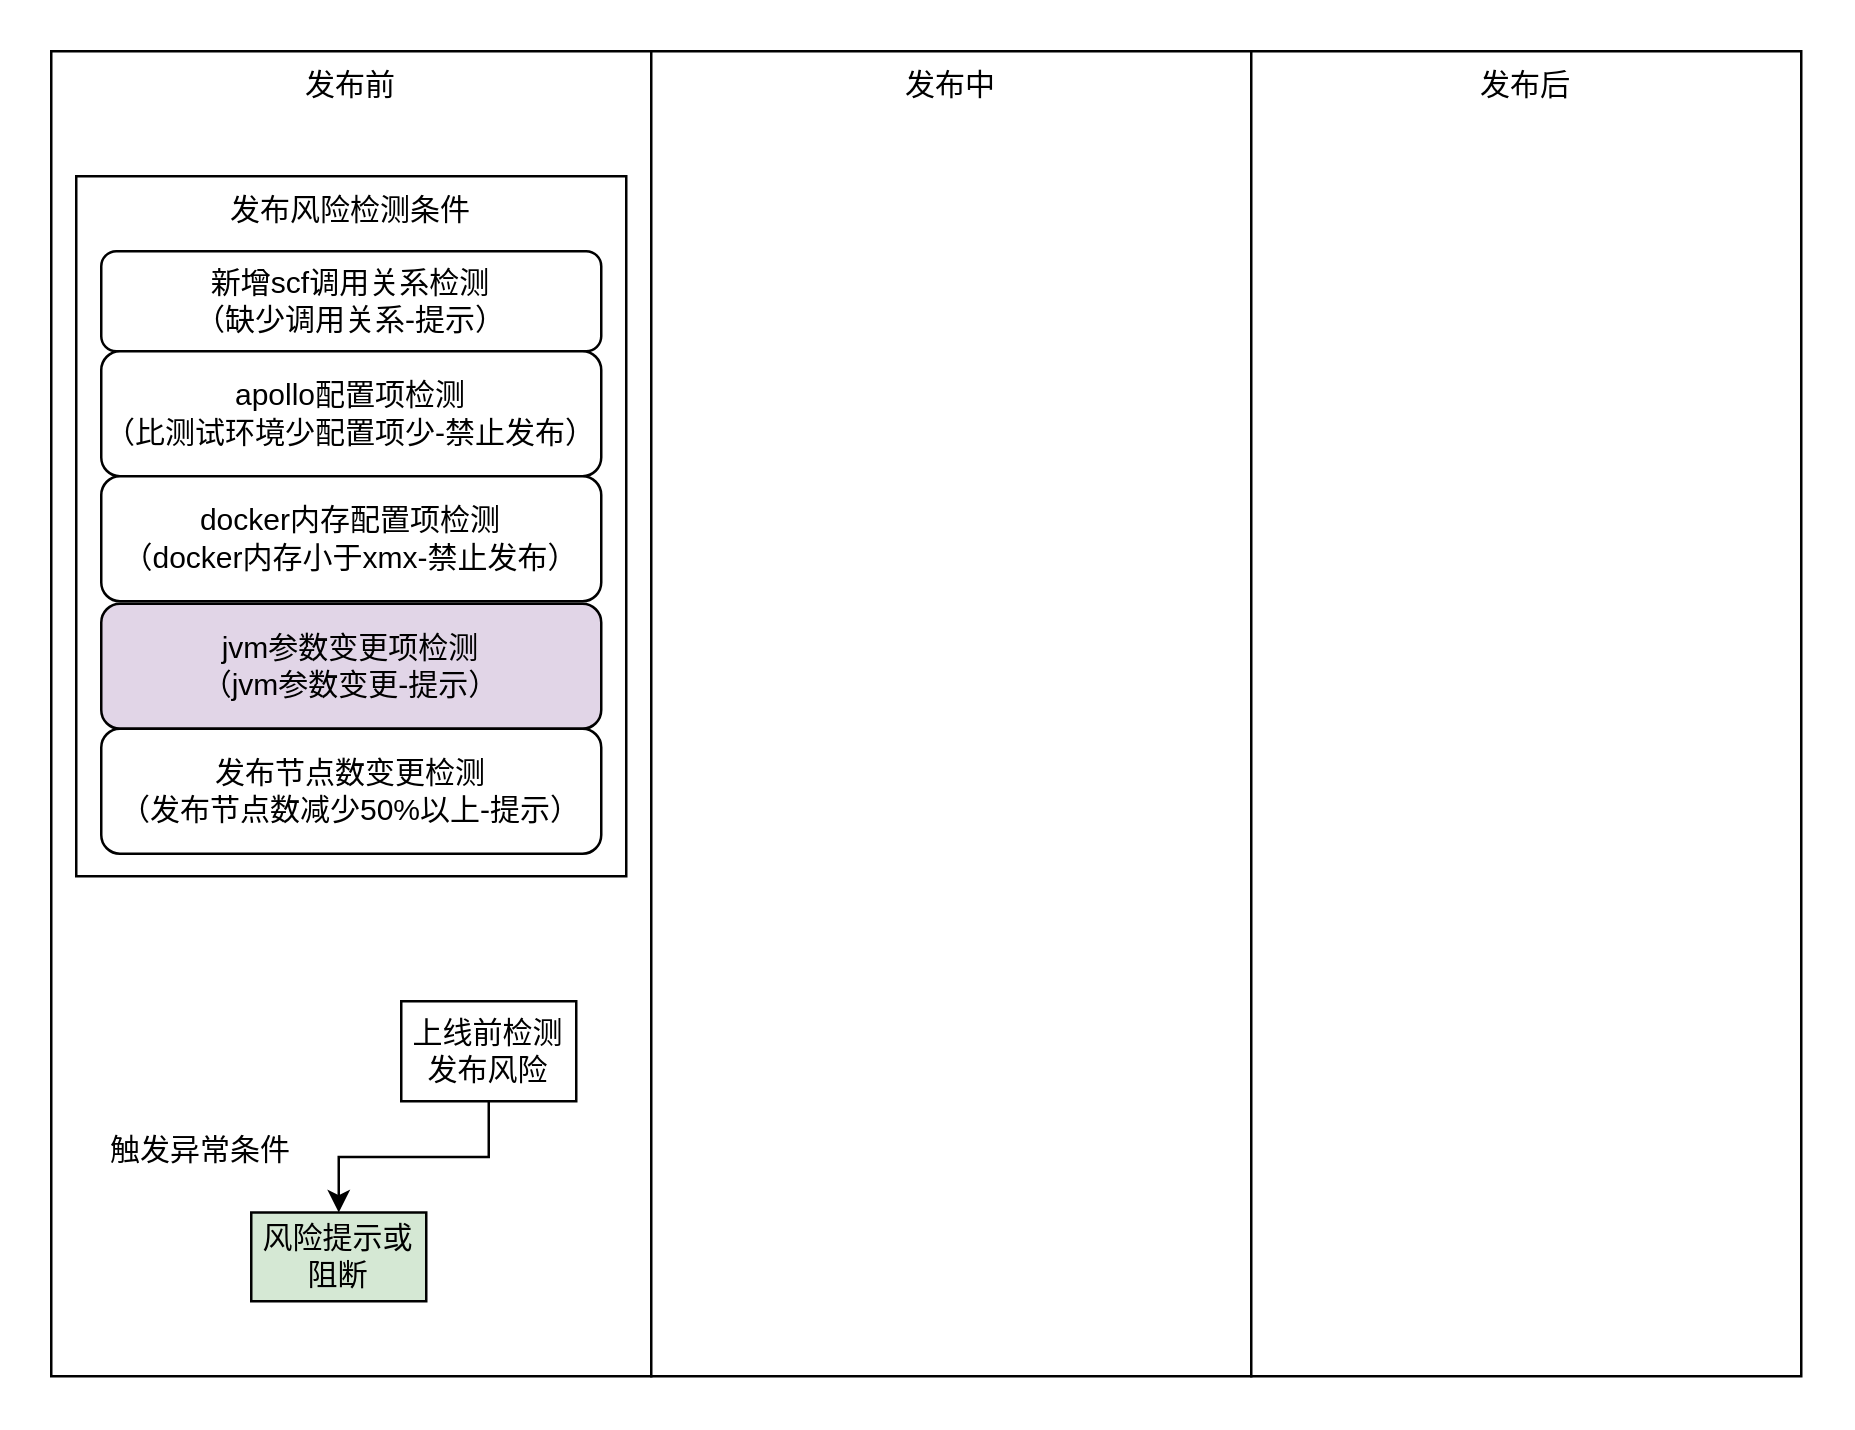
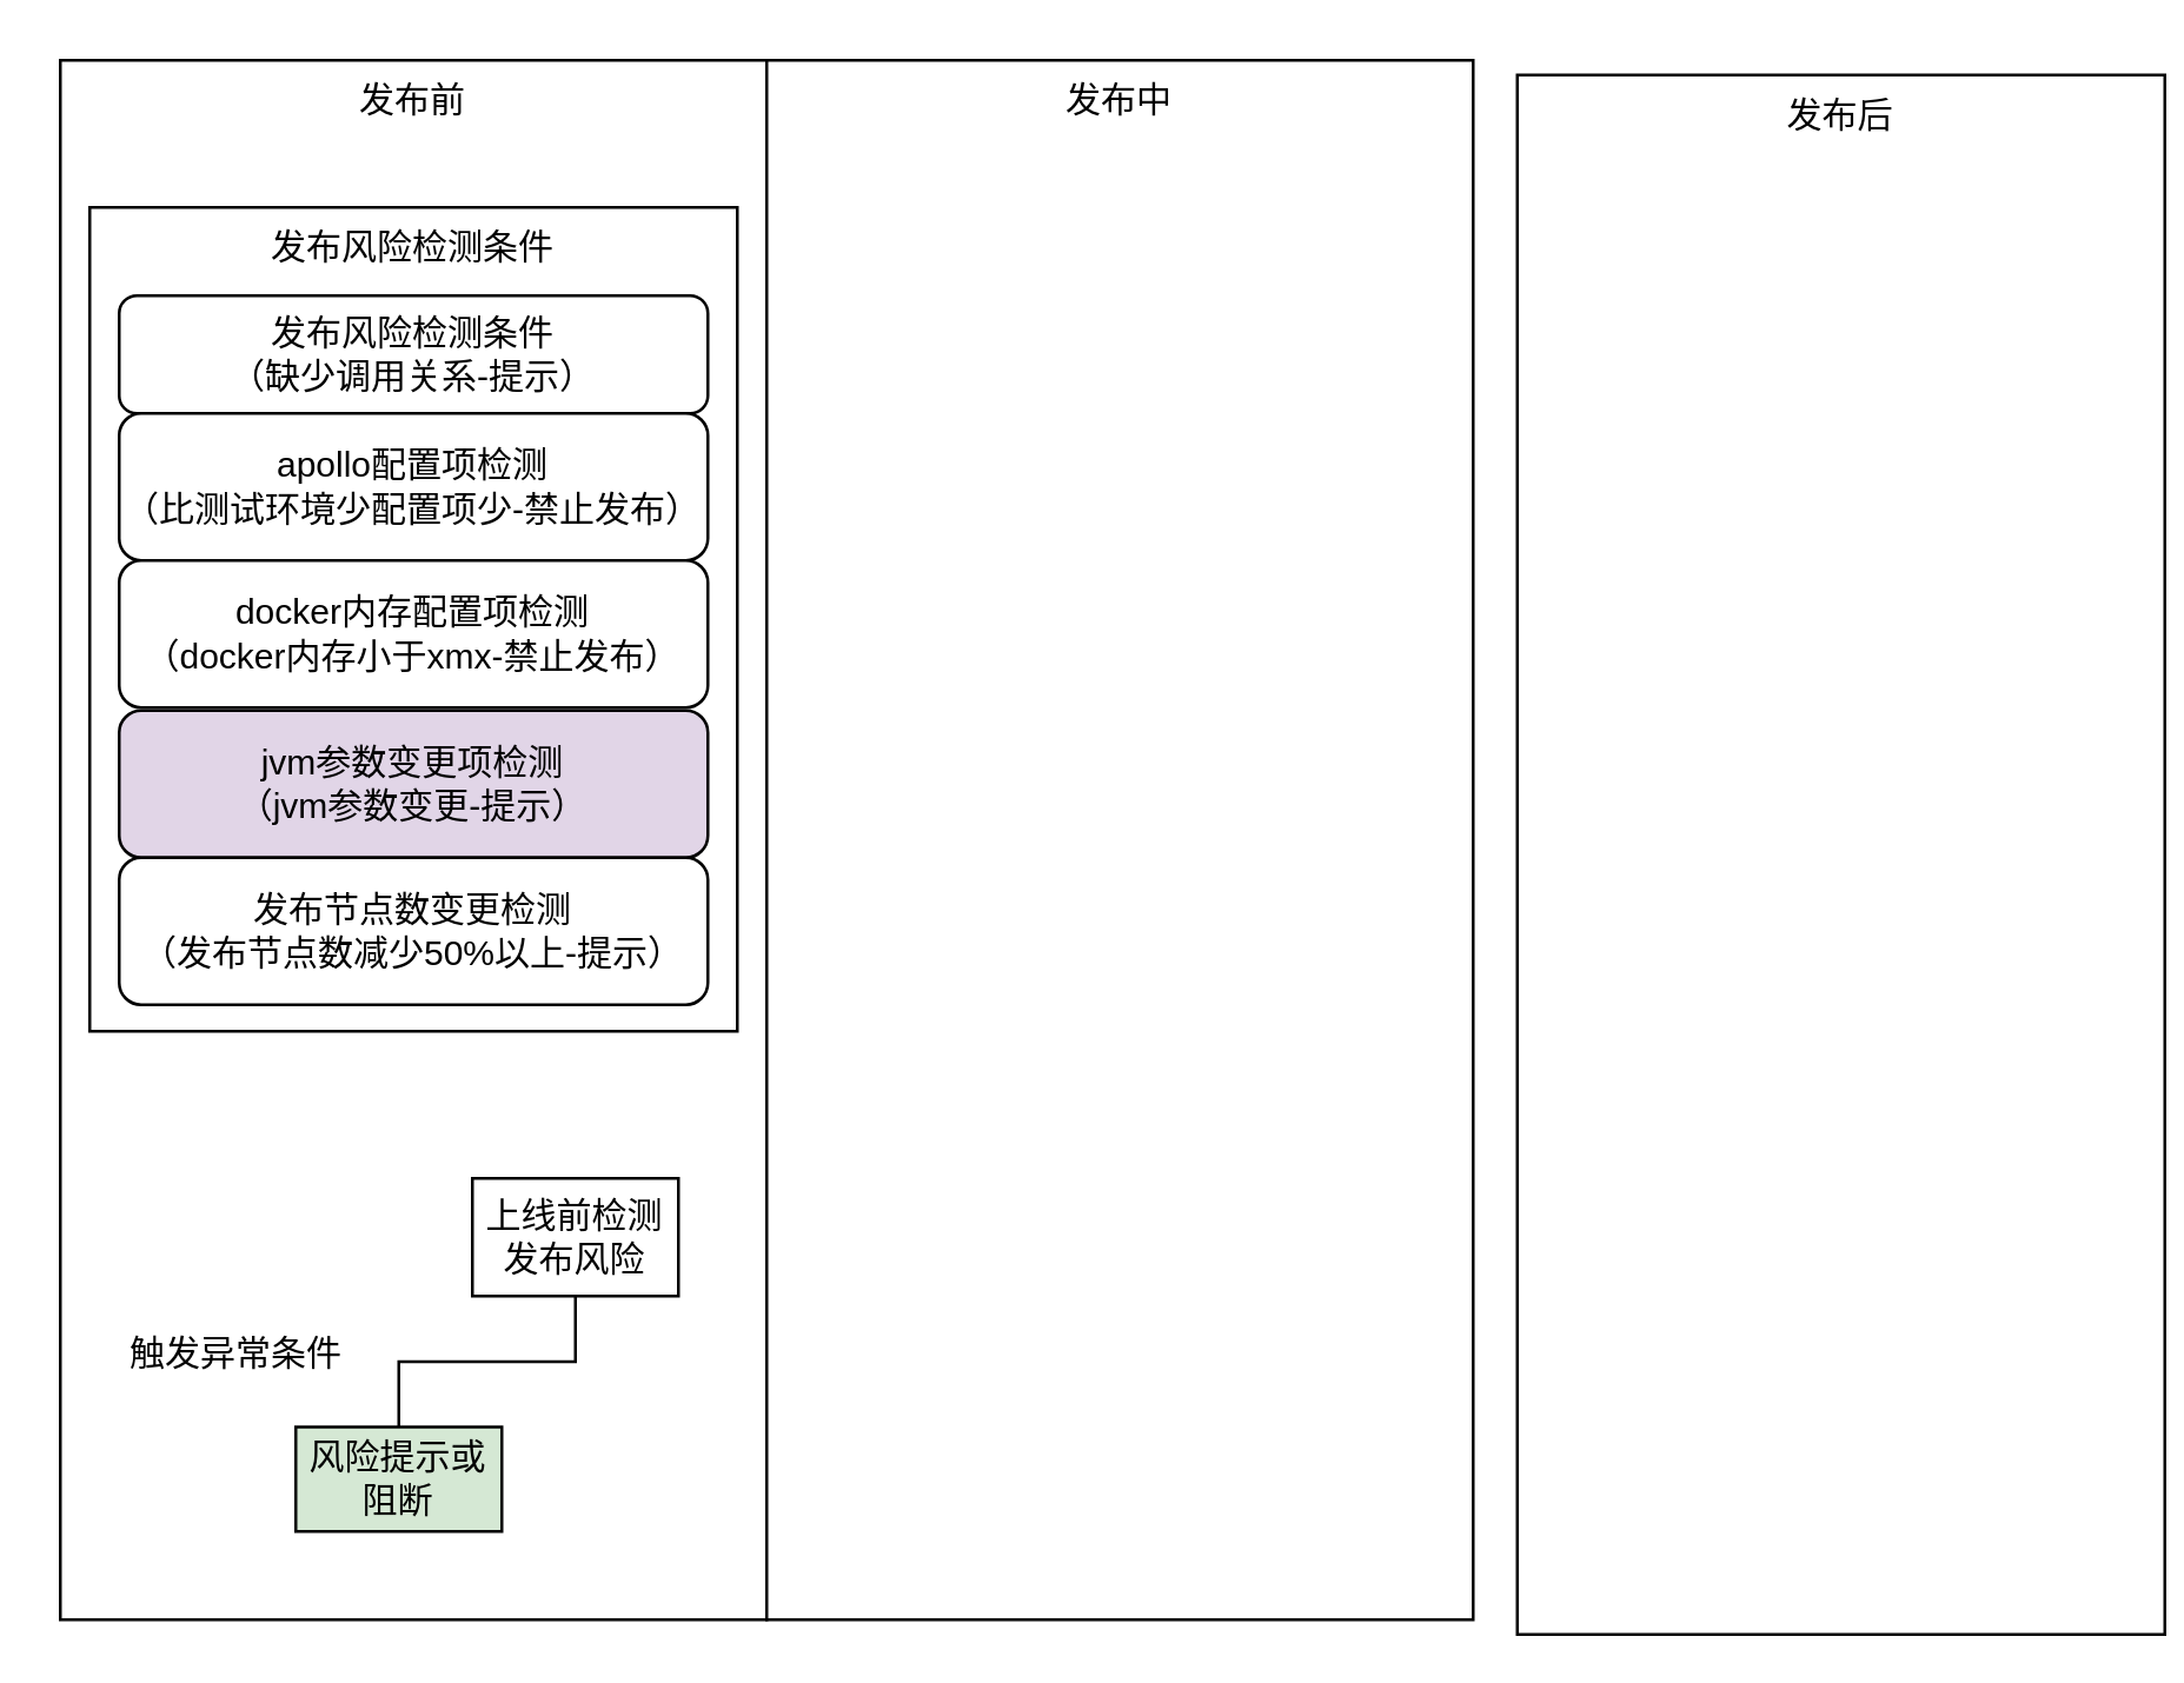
- <mxCell id="7" value="新增scf调用关系检测&lt;div&gt;（缺少调用关系-提示）&lt;/div&gt;" style="rounded=1;whiteSpace=wrap;html=1;" vertex="1" parent="6"><mxGeometry width="200" height="40" as="geometry" /></mxCell>
+ <mxCell id="7" value="发布风险检测条件&lt;div&gt;（缺少调用关系-提示）&lt;/div&gt;" style="rounded=1;whiteSpace=wrap;html=1;" vertex="1" parent="6"><mxGeometry width="200" height="40" as="geometry" /></mxCell>
- <mxCell id="4" value="发布后" style="rounded=0;whiteSpace=wrap;html=1;verticalAlign=top;" vertex="1" parent="1"><mxGeometry x="500" y="20" width="220" height="530" as="geometry" /></mxCell>
+ <mxCell id="4" value="发布后" style="rounded=0;whiteSpace=wrap;html=1;verticalAlign=top;" vertex="1" parent="1"><mxGeometry x="515" y="25" width="220" height="530" as="geometry" /></mxCell>
- <mxCell id="12" value="" style="edgeStyle=orthogonalEdgeStyle;rounded=0;orthogonalLoop=1;jettySize=auto;html=1;" edge="1" parent="1" source="13" target="14"><mxGeometry relative="1" as="geometry" /></mxCell>
+ <mxCell id="12" value="" style="edgeStyle=orthogonalEdgeStyle;rounded=0;orthogonalLoop=1;jettySize=auto;html=1;endArrow=none;" edge="1" parent="1" source="13" target="14"><mxGeometry relative="1" as="geometry" /></mxCell>
